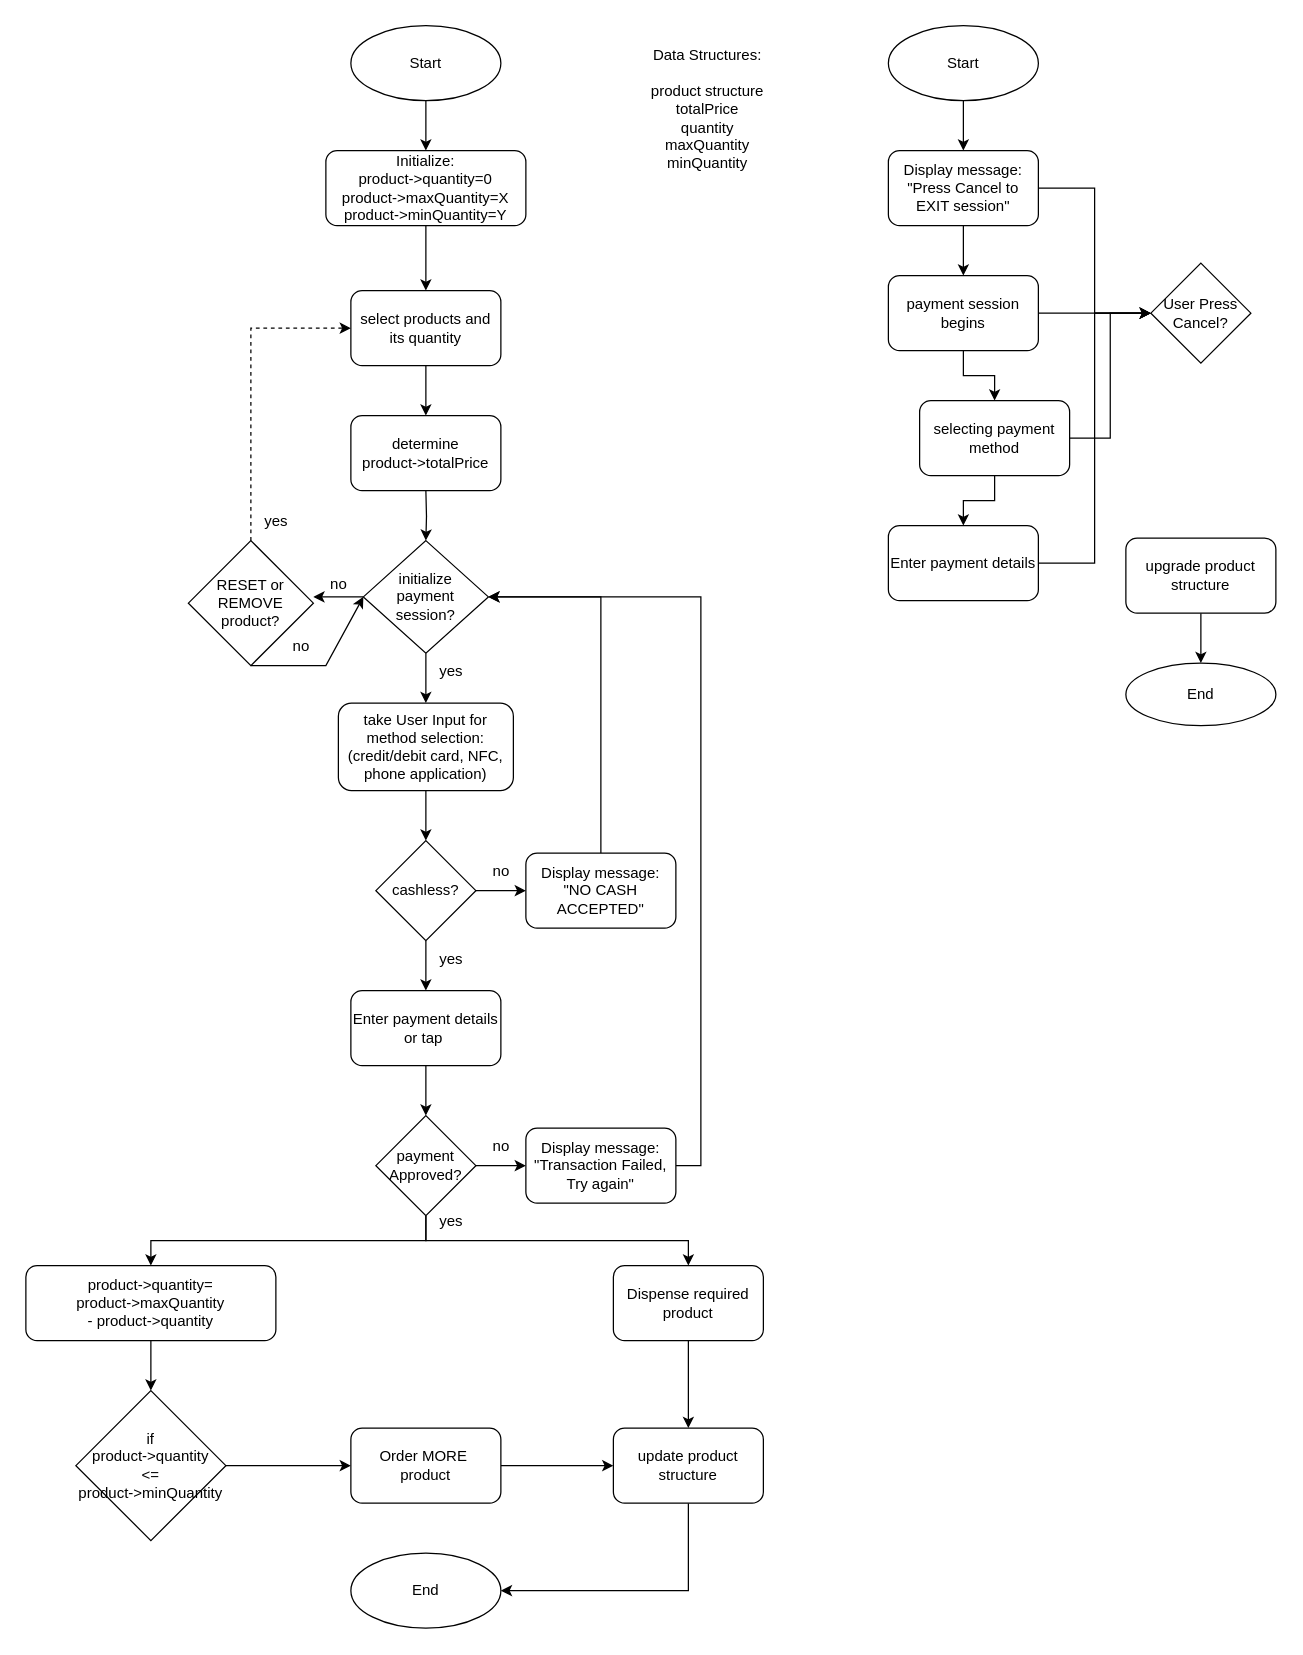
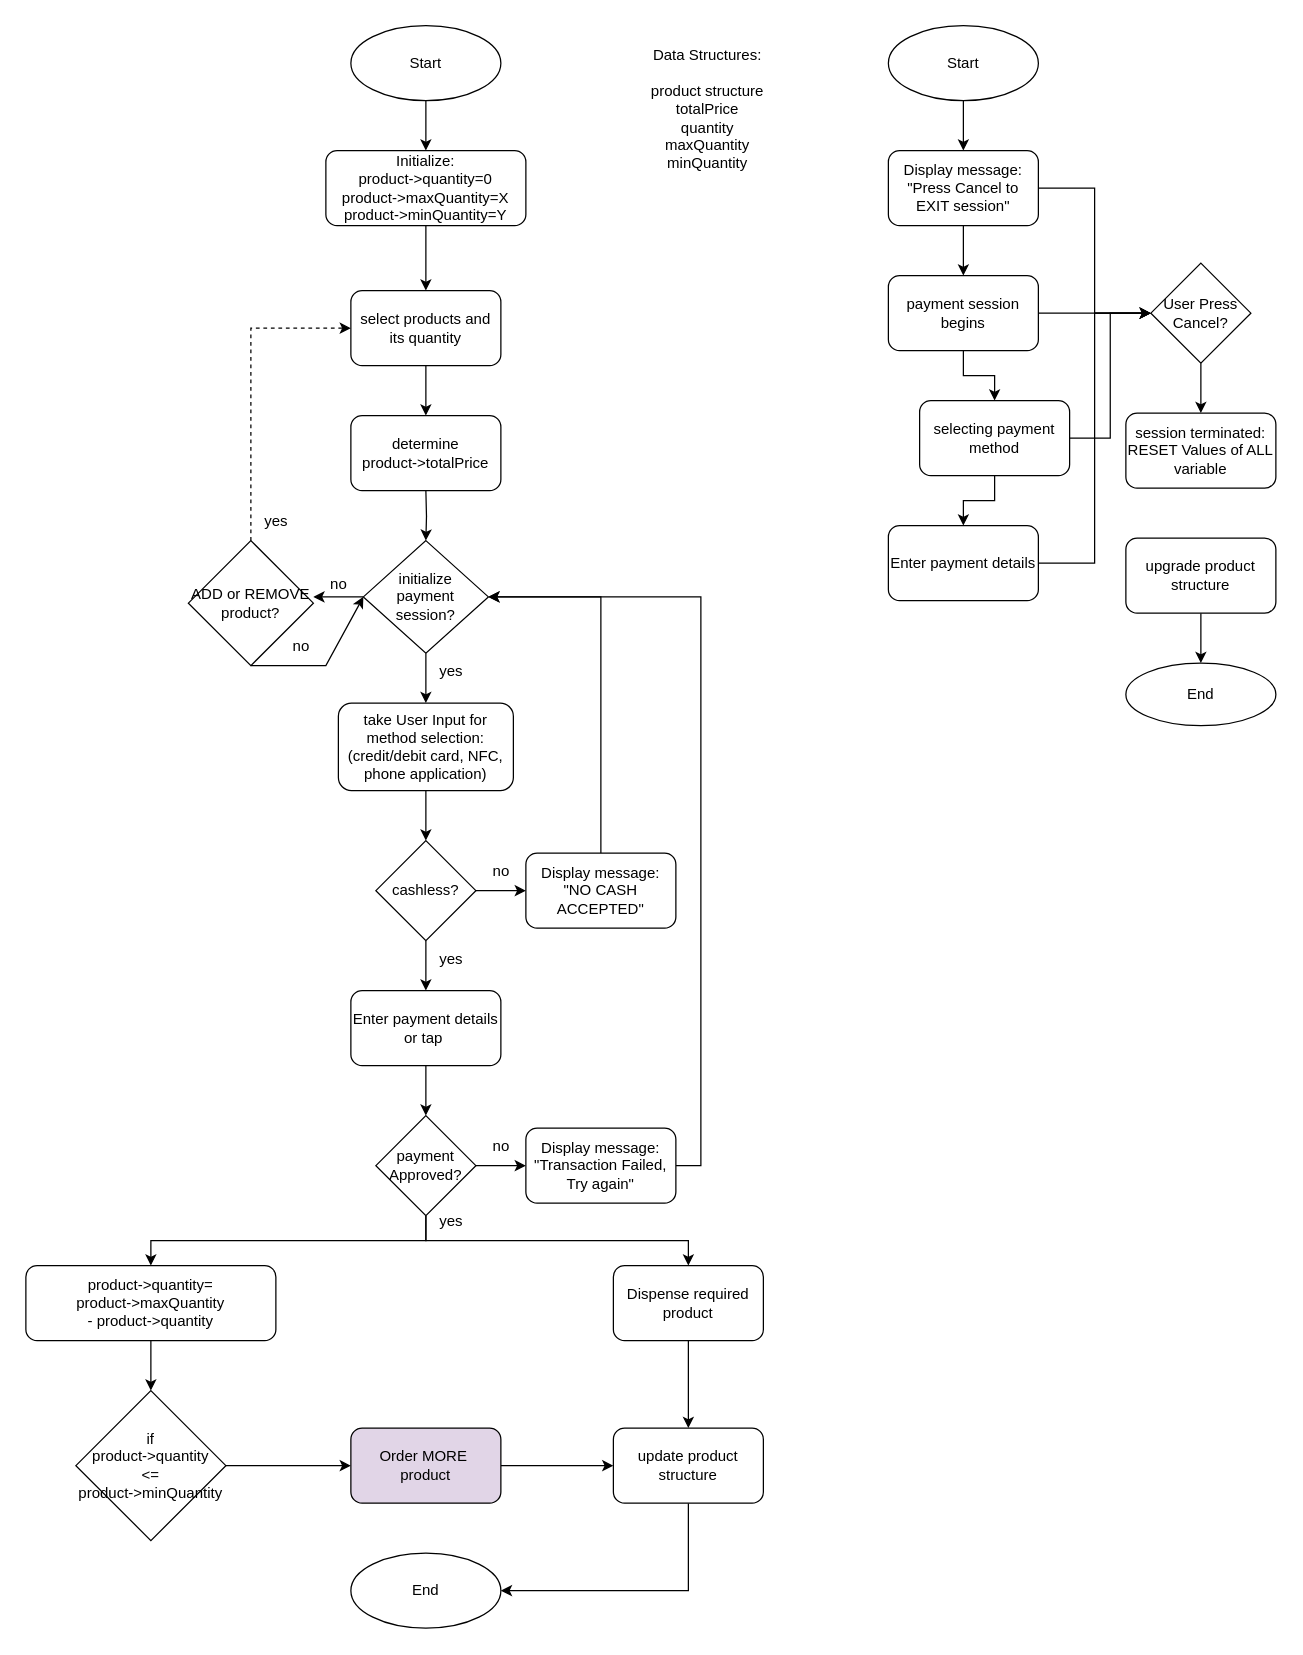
+ <mxCell id="64" value="" style="edgeStyle=orthogonalEdgeStyle;rounded=0;orthogonalLoop=1;jettySize=auto;html=1;" edge="1" parent="1" source="65" target="68"><mxGeometry relative="1" as="geometry" /></mxCell>
+ <mxCell id="68" value="session terminated:&lt;br&gt;RESET Values of ALL variable" style="rounded=1;whiteSpace=wrap;html=1;" vertex="1" parent="1"><mxGeometry x="900" y="330" width="120" height="60" as="geometry" /></mxCell>
- <mxCell id="36" value="RESET or REMOVE product?" style="rhombus;whiteSpace=wrap;html=1;" vertex="1" parent="1"><mxGeometry x="150" y="432" width="100" height="100" as="geometry" /></mxCell>
+ <mxCell id="36" value="ADD or REMOVE product?" style="rhombus;whiteSpace=wrap;html=1;" vertex="1" parent="1"><mxGeometry x="150" y="432" width="100" height="100" as="geometry" /></mxCell>
- <mxCell id="48" value="Order MORE&amp;nbsp;&lt;br&gt;product" style="rounded=1;whiteSpace=wrap;html=1;" vertex="1" parent="1"><mxGeometry x="280" y="1142" width="120" height="60" as="geometry" /></mxCell>
+ <mxCell id="48" value="Order MORE&amp;nbsp;&lt;br&gt;product" style="rounded=1;whiteSpace=wrap;html=1;fillColor=#e1d5e7;" vertex="1" parent="1"><mxGeometry x="280" y="1142" width="120" height="60" as="geometry" /></mxCell>
